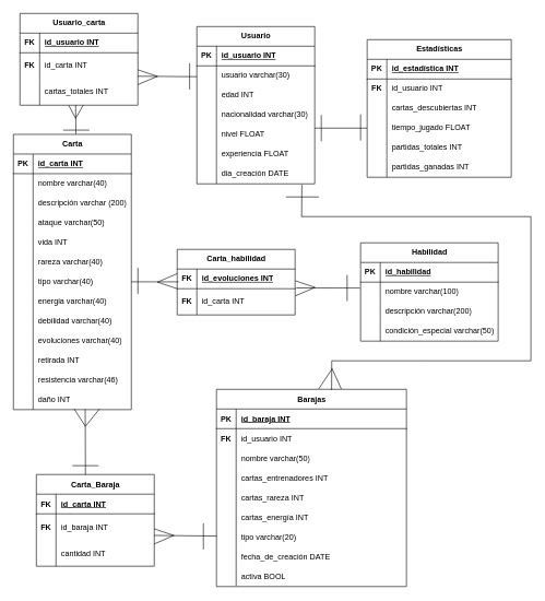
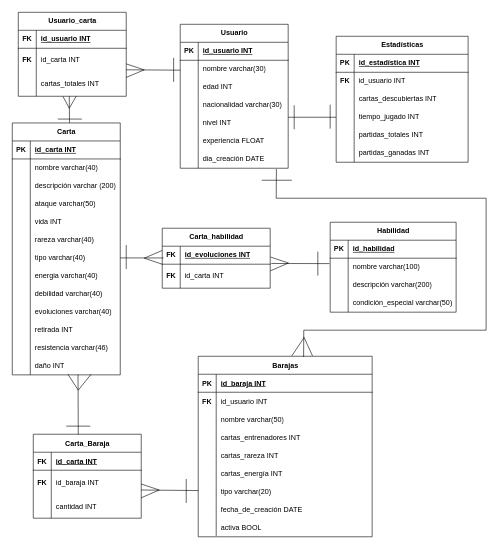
- <mxCell id="8" value="usuario varchar(30)" style="shape=partialRectangle;connectable=0;fillColor=none;top=0;left=0;bottom=0;right=0;align=left;spacingLeft=6;overflow=hidden;whiteSpace=wrap;html=1;" vertex="1" parent="6"><mxGeometry x="30" width="150" height="30" as="geometry"><mxRectangle width="150" height="30" as="alternateBounds" /></mxGeometry></mxCell>
+ <mxCell id="8" value="nombre varchar(30)" style="shape=partialRectangle;connectable=0;fillColor=none;top=0;left=0;bottom=0;right=0;align=left;spacingLeft=6;overflow=hidden;whiteSpace=wrap;html=1;" vertex="1" parent="6"><mxGeometry x="30" width="150" height="30" as="geometry"><mxRectangle width="150" height="30" as="alternateBounds" /></mxGeometry></mxCell>
- <mxCell id="36" value="tiempo_jugado FLOAT" style="shape=partialRectangle;connectable=0;fillColor=none;top=0;left=0;bottom=0;right=0;align=left;spacingLeft=6;overflow=hidden;whiteSpace=wrap;html=1;" vertex="1" parent="34"><mxGeometry x="30" width="190" height="30" as="geometry"><mxRectangle width="190" height="30" as="alternateBounds" /></mxGeometry></mxCell>
+ <mxCell id="36" value="tiempo_jugado INT" style="shape=partialRectangle;connectable=0;fillColor=none;top=0;left=0;bottom=0;right=0;align=left;spacingLeft=6;overflow=hidden;whiteSpace=wrap;html=1;" vertex="1" parent="34"><mxGeometry x="30" width="190" height="30" as="geometry"><mxRectangle width="190" height="30" as="alternateBounds" /></mxGeometry></mxCell>
- <mxCell id="17" value="nivel FLOAT" style="shape=partialRectangle;connectable=0;fillColor=none;top=0;left=0;bottom=0;right=0;align=left;spacingLeft=6;overflow=hidden;whiteSpace=wrap;html=1;" vertex="1" parent="15"><mxGeometry x="30" width="150" height="30" as="geometry"><mxRectangle width="150" height="30" as="alternateBounds" /></mxGeometry></mxCell>
+ <mxCell id="17" value="nivel INT" style="shape=partialRectangle;connectable=0;fillColor=none;top=0;left=0;bottom=0;right=0;align=left;spacingLeft=6;overflow=hidden;whiteSpace=wrap;html=1;" vertex="1" parent="15"><mxGeometry x="30" width="150" height="30" as="geometry"><mxRectangle width="150" height="30" as="alternateBounds" /></mxGeometry></mxCell>
